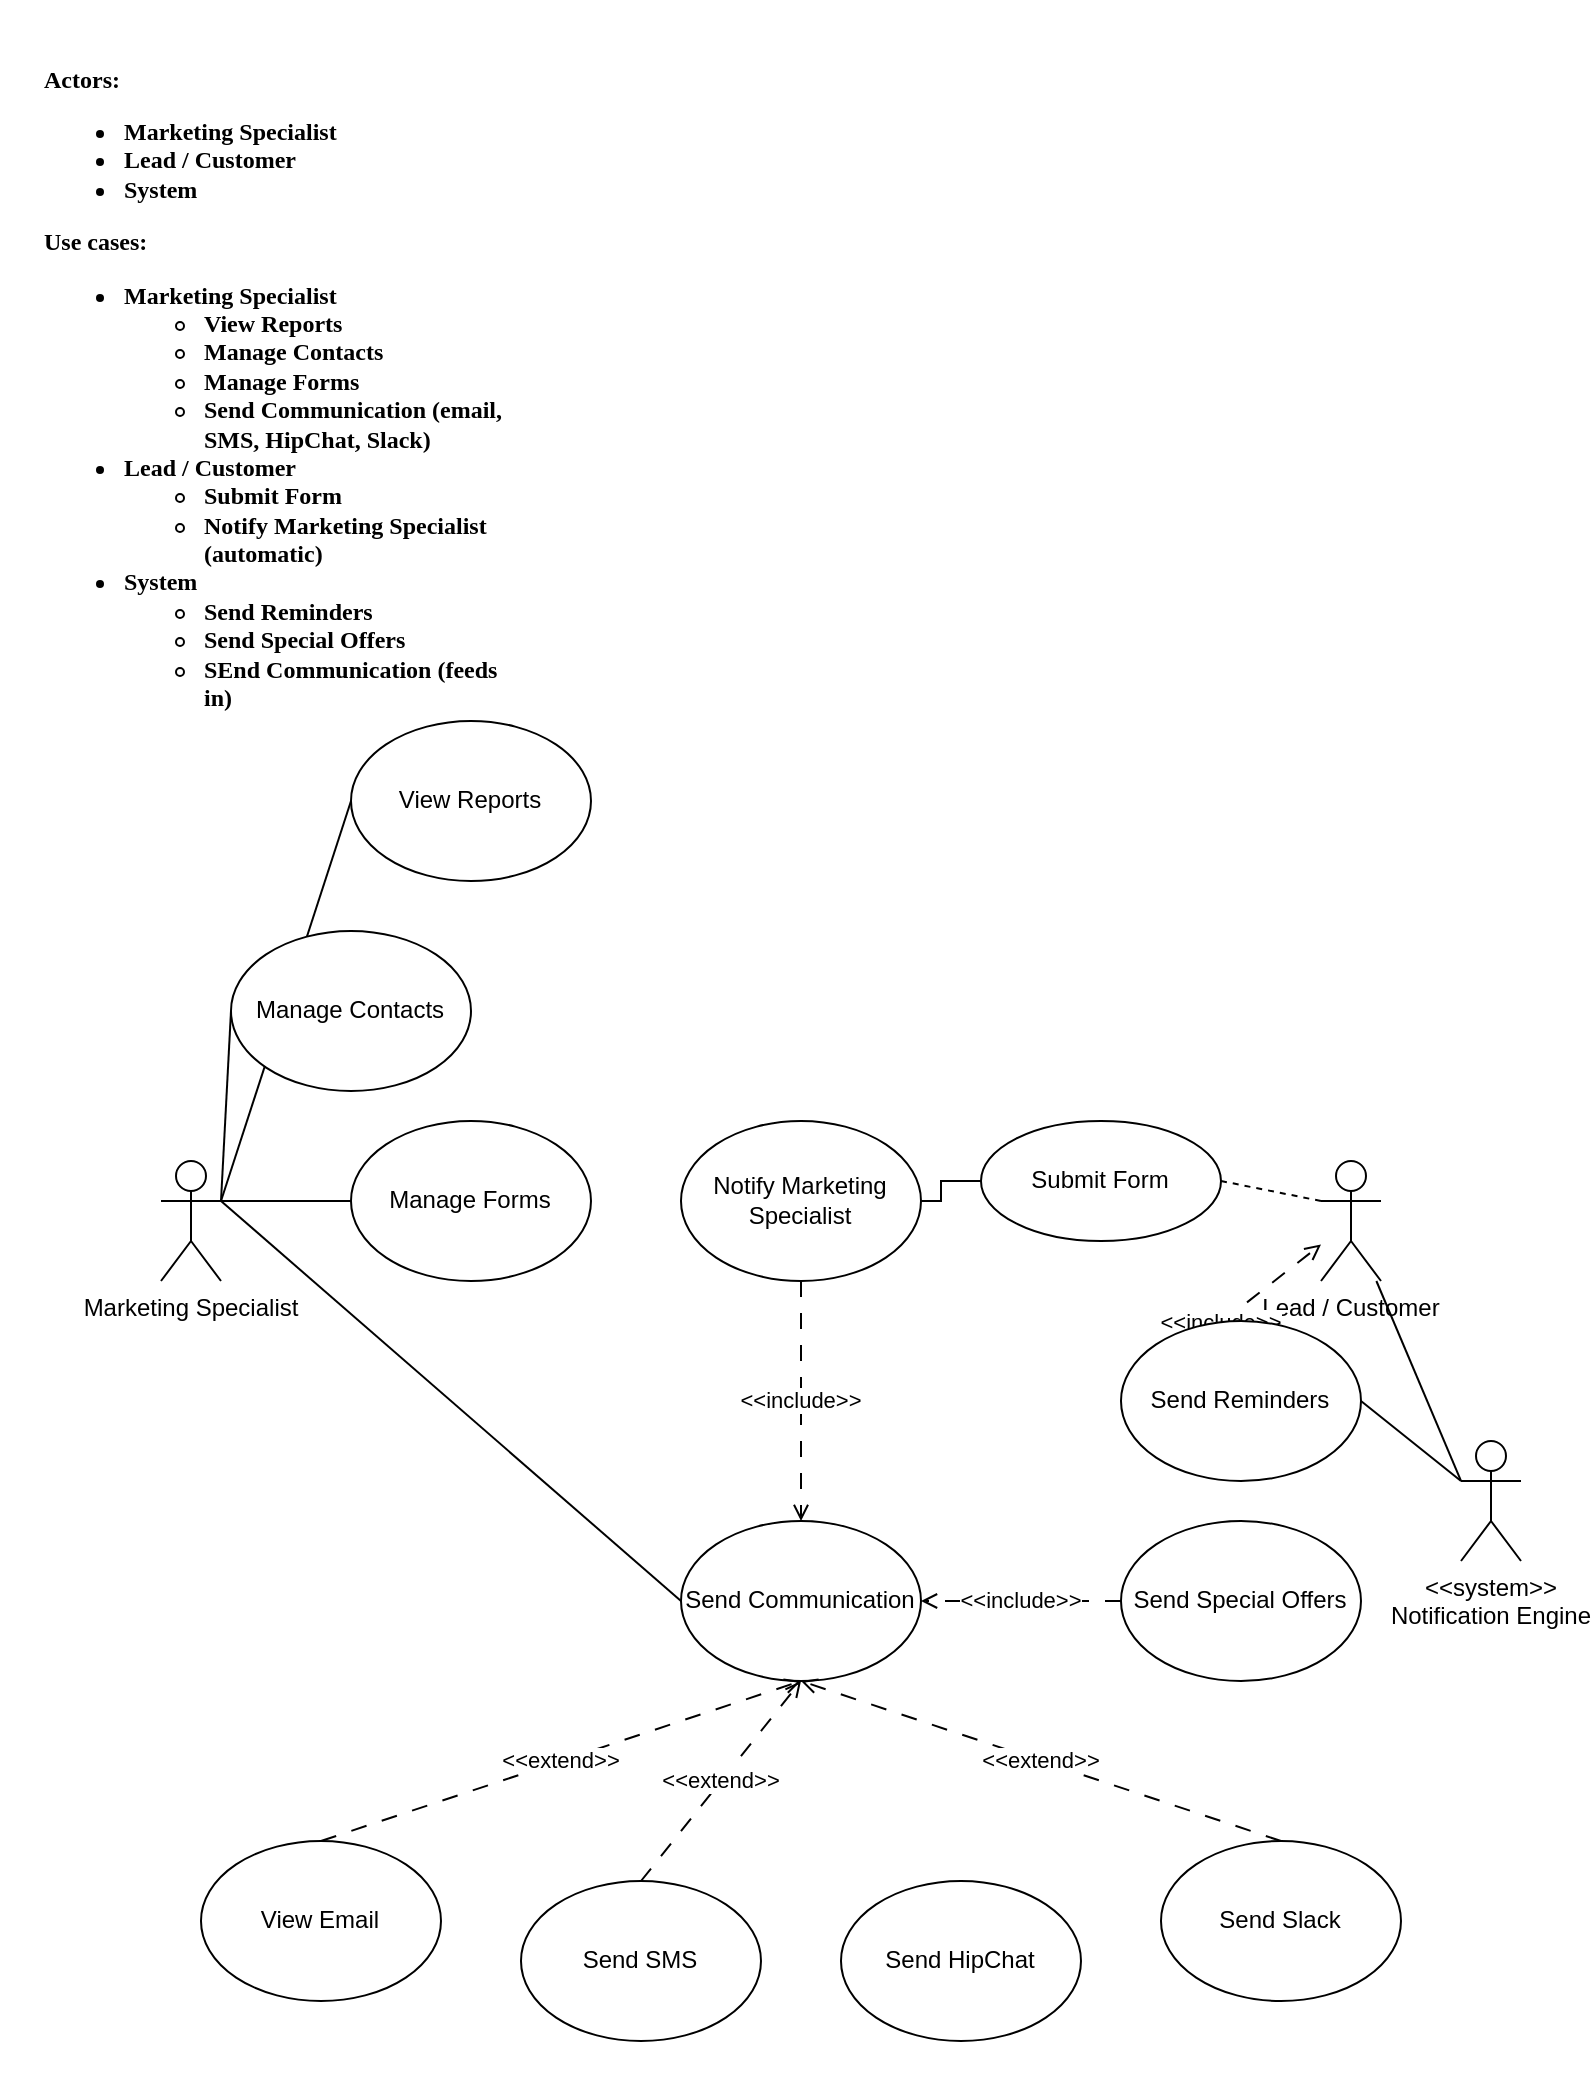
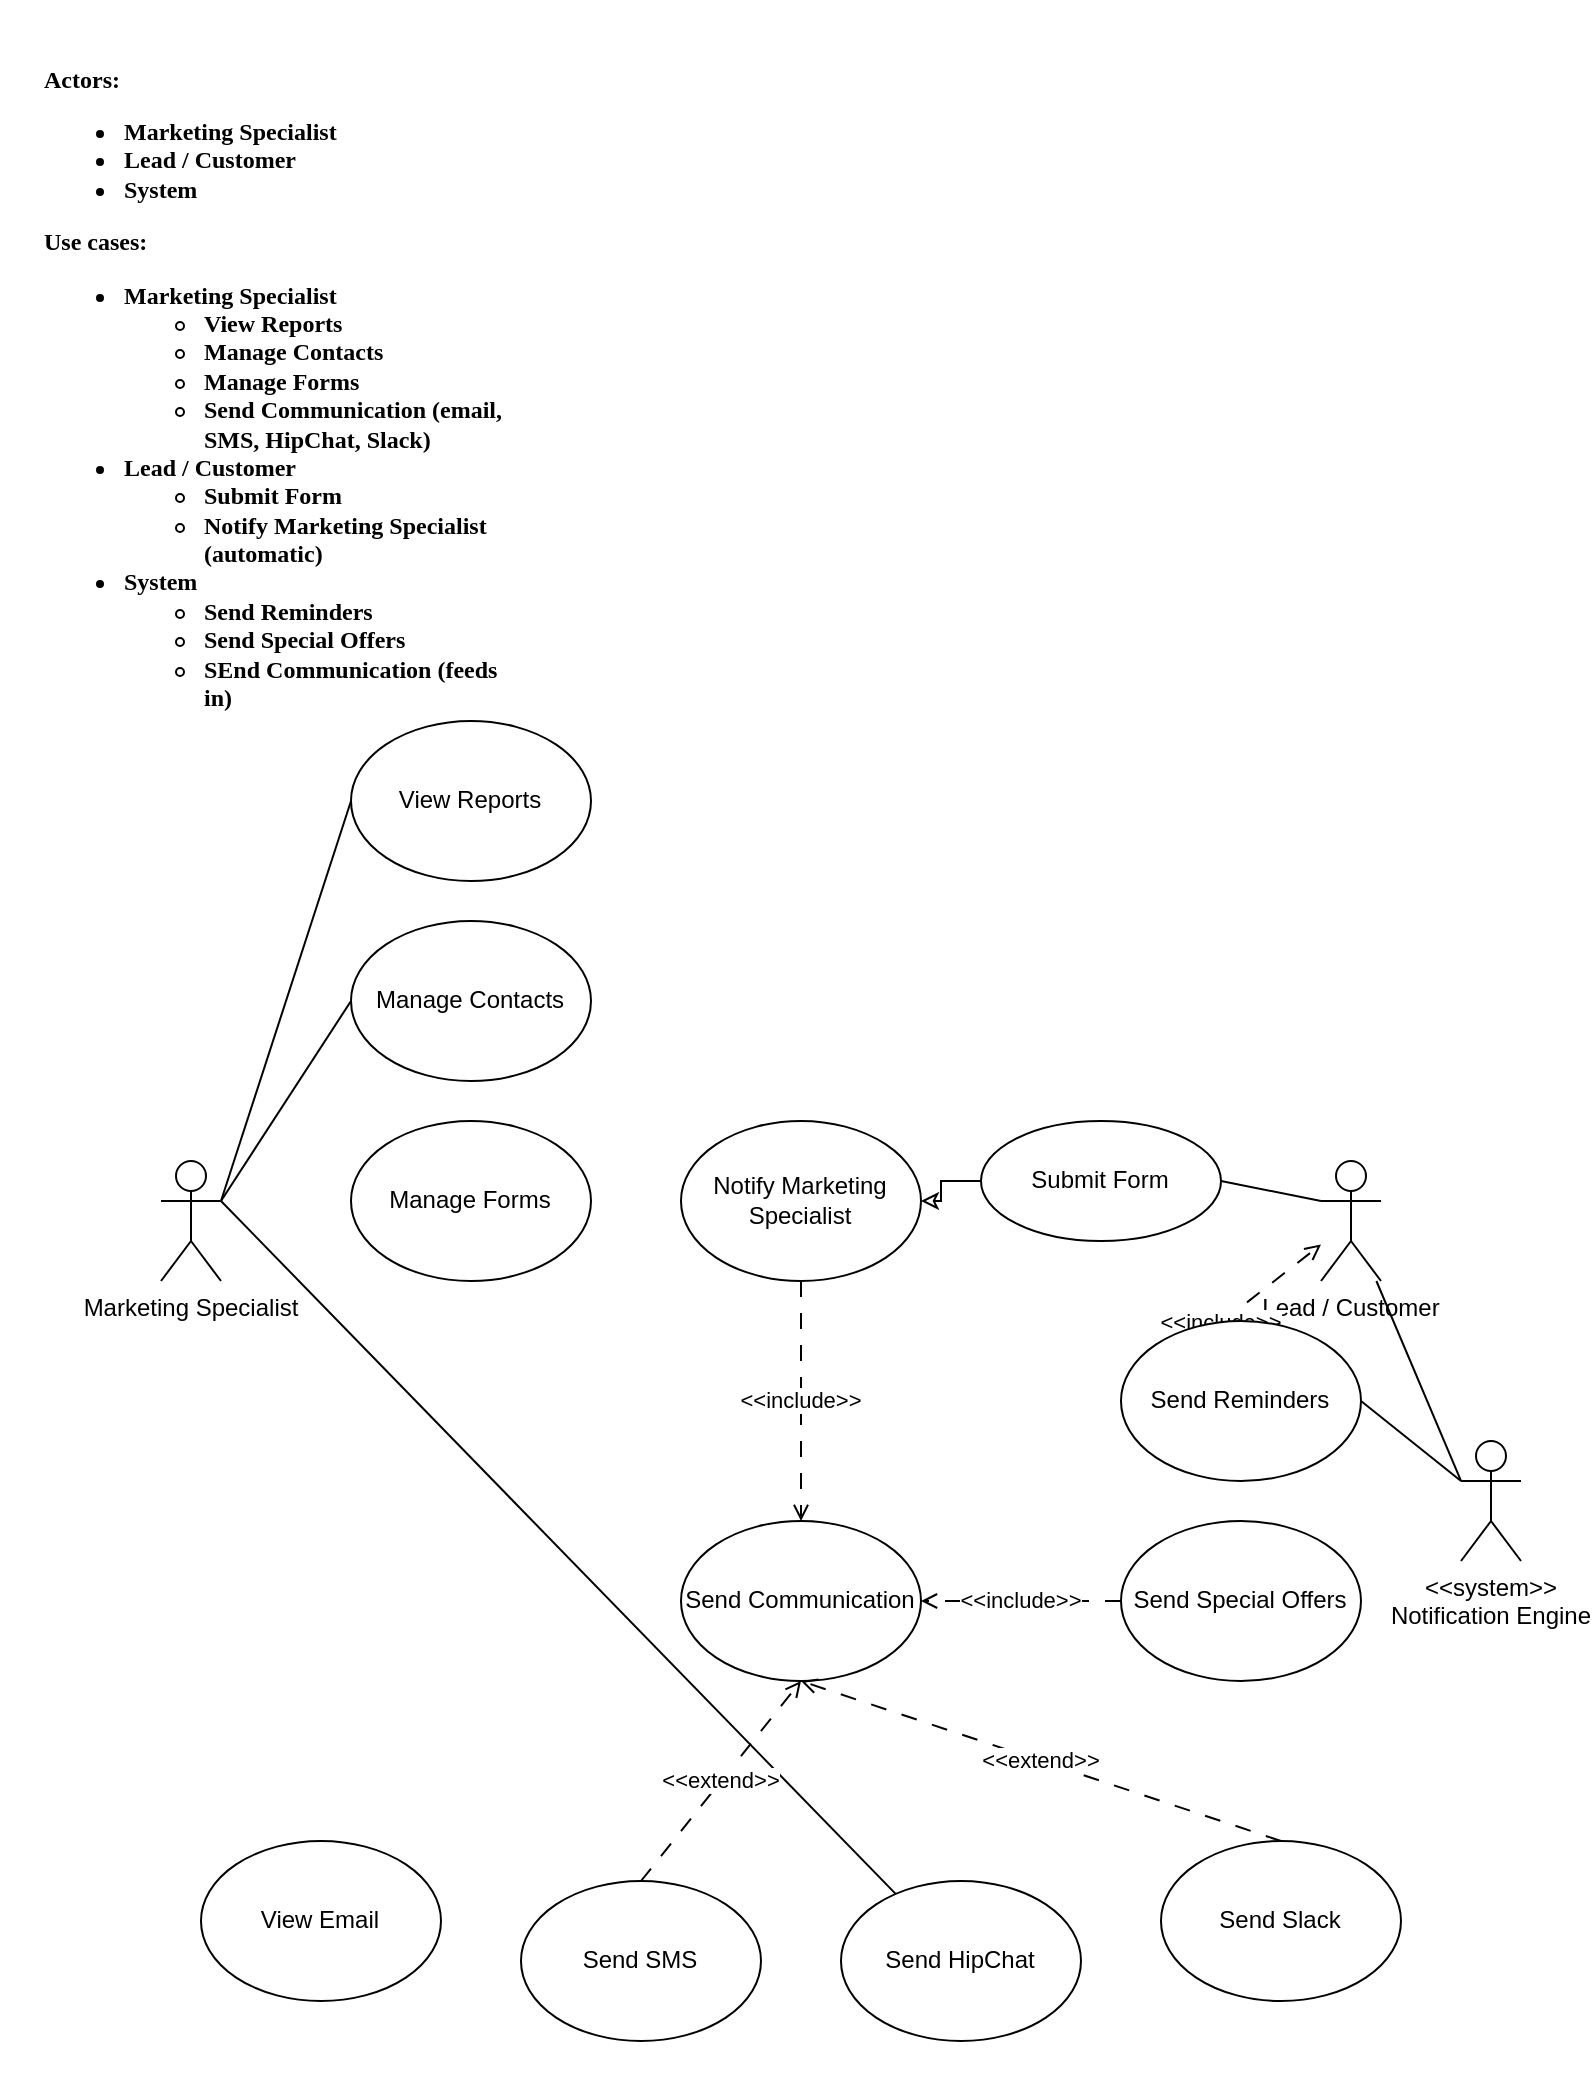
- <mxCell id="14" value="Manage Contacts" style="ellipse;whiteSpace=wrap;html=1;" vertex="1" parent="1"><mxGeometry x="115" y="465" width="120" height="80" as="geometry" /></mxCell>
+ <mxCell id="14" value="Manage Contacts" style="ellipse;whiteSpace=wrap;html=1;" vertex="1" parent="1"><mxGeometry x="175" y="460" width="120" height="80" as="geometry" /></mxCell>
- <mxCell id="8" style="rounded=0;orthogonalLoop=1;jettySize=auto;html=1;exitX=0;exitY=0.333;exitDx=0;exitDy=0;exitPerimeter=0;entryX=1;entryY=0.5;entryDx=0;entryDy=0;endArrow=none;endFill=0;dashed=1;" edge="1" parent="1" source="9" target="17"><mxGeometry relative="1" as="geometry" /></mxCell>
+ <mxCell id="8" style="rounded=0;orthogonalLoop=1;jettySize=auto;html=1;exitX=0;exitY=0.333;exitDx=0;exitDy=0;exitPerimeter=0;entryX=1;entryY=0.5;entryDx=0;entryDy=0;endArrow=none;endFill=0;" edge="1" parent="1" source="9" target="17"><mxGeometry relative="1" as="geometry" /></mxCell>
- <mxCell id="3" style="edgeStyle=orthogonalEdgeStyle;rounded=0;orthogonalLoop=1;jettySize=auto;html=1;entryX=0;entryY=0.5;entryDx=0;entryDy=0;endArrow=none;endFill=0;exitX=1;exitY=0.333;exitDx=0;exitDy=0;exitPerimeter=0;" edge="1" parent="1" source="7" target="15"><mxGeometry relative="1" as="geometry"><mxPoint x="130" y="630" as="sourcePoint" /></mxGeometry></mxCell>
- <mxCell id="16" value="" style="edgeStyle=orthogonalEdgeStyle;rounded=0;orthogonalLoop=1;jettySize=auto;html=1;endArrow=none;endFill=0;" edge="1" parent="1" source="17" target="19"><mxGeometry relative="1" as="geometry" /></mxCell>
+ <mxCell id="16" value="" style="edgeStyle=orthogonalEdgeStyle;rounded=0;orthogonalLoop=1;jettySize=auto;html=1;endArrow=classic;endFill=0;" edge="1" parent="1" source="17" target="19"><mxGeometry relative="1" as="geometry" /></mxCell>
- <mxCell id="6" style="rounded=0;orthogonalLoop=1;jettySize=auto;html=1;exitX=1;exitY=0.333;exitDx=0;exitDy=0;exitPerimeter=0;entryX=0;entryY=0.5;entryDx=0;entryDy=0;endArrow=none;endFill=0;" edge="1" parent="1" source="7" target="24"><mxGeometry relative="1" as="geometry" /></mxCell>
+ <mxCell id="6" style="rounded=0;orthogonalLoop=1;jettySize=auto;html=1;exitX=1;exitY=0.333;exitDx=0;exitDy=0;exitPerimeter=0;endArrow=none;endFill=0;" edge="1" parent="1" source="7" target="27"><mxGeometry relative="1" as="geometry" /></mxCell>
- <mxCell id="30" value="&amp;lt;&amp;lt;extend&amp;gt;&amp;gt;" style="rounded=0;orthogonalLoop=1;jettySize=auto;html=1;exitX=0.5;exitY=0;exitDx=0;exitDy=0;entryX=0.5;entryY=1;entryDx=0;entryDy=0;endArrow=open;dashed=1;dashPattern=8 8;endFill=0;" edge="1" parent="1" source="31" target="24"><mxGeometry relative="1" as="geometry" /></mxCell>
